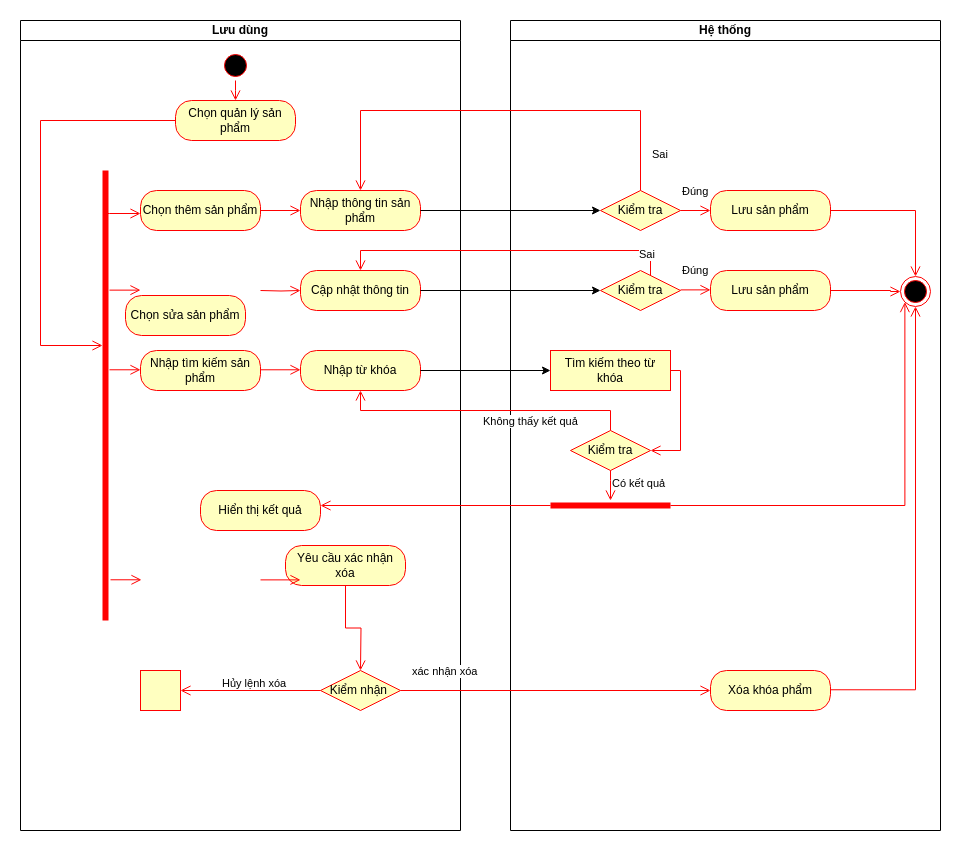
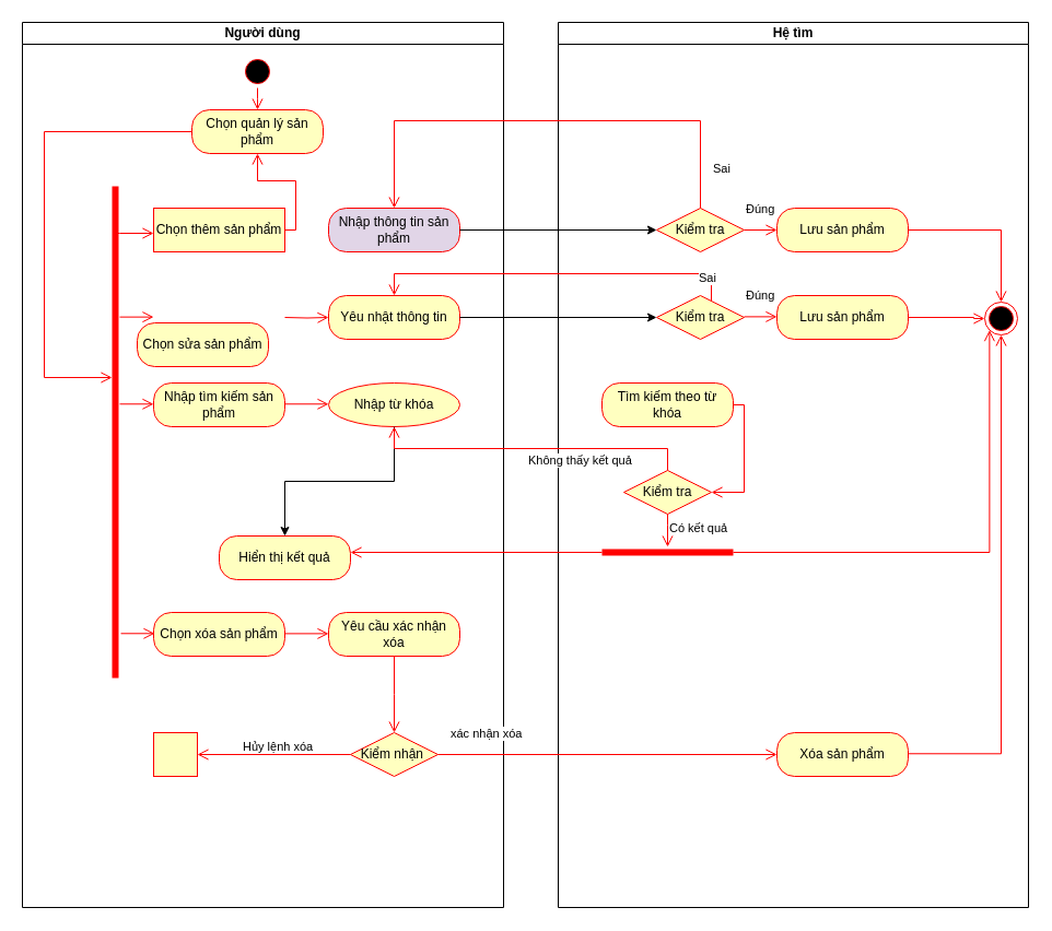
- <mxCell id="2" value="Lưu dùng" style="swimlane;startSize=20;whiteSpace=wrap;html=1;" parent="1" vertex="1"><mxGeometry x="20" y="20" width="440" height="810" as="geometry"><mxRectangle x="120" y="80" width="110" height="30" as="alternateBounds" /></mxGeometry></mxCell>
+ <mxCell id="2" value="Người dùng" style="swimlane;startSize=20;whiteSpace=wrap;html=1;" parent="1" vertex="1"><mxGeometry x="20" y="20" width="440" height="810" as="geometry"><mxRectangle x="120" y="80" width="110" height="30" as="alternateBounds" /></mxGeometry></mxCell>
- <mxCell id="29" value="Hệ thống" style="swimlane;startSize=20;whiteSpace=wrap;html=1;" parent="1" vertex="1"><mxGeometry x="510" y="20" width="430" height="810" as="geometry"><mxRectangle x="400" y="80" width="90" height="30" as="alternateBounds" /></mxGeometry></mxCell>
+ <mxCell id="29" value="Hệ tìm" style="swimlane;startSize=20;whiteSpace=wrap;html=1;" parent="1" vertex="1"><mxGeometry x="510" y="20" width="430" height="810" as="geometry"><mxRectangle x="400" y="80" width="90" height="30" as="alternateBounds" /></mxGeometry></mxCell>
- <mxCell id="8" value="Chọn thêm sản phẩm" style="rounded=1;whiteSpace=wrap;html=1;arcSize=40;fontColor=#000000;fillColor=#ffffc0;strokeColor=#ff0000;" parent="2" vertex="1"><mxGeometry x="120" y="170" width="120" height="40" as="geometry" /></mxCell>
+ <mxCell id="8" value="Chọn thêm sản phẩm" style="whiteSpace=wrap;html=1;arcSize=40;fontColor=#000000;fillColor=#ffffc0;strokeColor=#ff0000;rounded=0;" parent="2" vertex="1"><mxGeometry x="120" y="170" width="120" height="40" as="geometry" /></mxCell>
- <mxCell id="12" value="" style="edgeStyle=orthogonalEdgeStyle;html=1;verticalAlign=bottom;endArrow=open;endSize=8;strokeColor=#ff0000;rounded=0;exitX=1;exitY=0.5;exitDx=0;exitDy=0;entryX=0;entryY=0.5;entryDx=0;entryDy=0;" parent="2" source="8" target="11" edge="1"><mxGeometry relative="1" as="geometry"><mxPoint x="130" y="203" as="targetPoint" /><mxPoint x="99" y="203" as="sourcePoint" /></mxGeometry></mxCell>
+ <mxCell id="12" value="" style="edgeStyle=orthogonalEdgeStyle;html=1;verticalAlign=bottom;endArrow=open;endSize=8;strokeColor=#ff0000;rounded=0;exitX=1;exitY=0.5;exitDx=0;exitDy=0;" parent="2" source="8" target="5" edge="1"><mxGeometry relative="1" as="geometry"><mxPoint x="130" y="203" as="targetPoint" /><mxPoint x="99" y="203" as="sourcePoint" /></mxGeometry></mxCell>
- <mxCell id="11" value="Nhập thông tin sản phẩm" style="rounded=1;whiteSpace=wrap;html=1;arcSize=40;fontColor=#000000;fillColor=#ffffc0;strokeColor=#ff0000;" parent="2" vertex="1"><mxGeometry x="280" y="170" width="120" height="40" as="geometry" /></mxCell>
+ <mxCell id="11" value="Nhập thông tin sản phẩm" style="rounded=1;whiteSpace=wrap;html=1;arcSize=40;fontColor=#000000;fillColor=#e1d5e7;strokeColor=#ff0000;" parent="2" vertex="1"><mxGeometry x="280" y="170" width="120" height="40" as="geometry" /></mxCell>
- <mxCell id="14" value="Cập nhật thông tin" style="rounded=1;whiteSpace=wrap;html=1;arcSize=40;fontColor=#000000;fillColor=#ffffc0;strokeColor=#ff0000;" parent="2" vertex="1"><mxGeometry x="280" y="250" width="120" height="40" as="geometry" /></mxCell>
+ <mxCell id="14" value="Yêu nhật thông tin" style="rounded=1;whiteSpace=wrap;html=1;arcSize=40;fontColor=#000000;fillColor=#ffffc0;strokeColor=#ff0000;" parent="2" vertex="1"><mxGeometry x="280" y="250" width="120" height="40" as="geometry" /></mxCell>
- <mxCell id="21" value="Nhập từ khóa" style="rounded=1;whiteSpace=wrap;html=1;arcSize=40;fontColor=#000000;fillColor=#ffffc0;strokeColor=#ff0000;" parent="2" vertex="1"><mxGeometry x="280" y="330" width="120" height="40" as="geometry" /></mxCell>
+ <mxCell id="21" value="Nhập từ khóa" style="ellipse;whiteSpace=wrap;html=1;arcSize=40;fontColor=#000000;fillColor=#ffffc0;strokeColor=#ff0000;" parent="2" vertex="1"><mxGeometry x="280" y="330" width="120" height="40" as="geometry" /></mxCell>
- <mxCell id="51" value="" style="edgeStyle=orthogonalEdgeStyle;rounded=0;orthogonalLoop=1;jettySize=auto;html=1;" parent="1" source="21" target="41" edge="1"><mxGeometry relative="1" as="geometry" /></mxCell>
+ <mxCell id="51" value="" style="edgeStyle=orthogonalEdgeStyle;rounded=0;orthogonalLoop=1;jettySize=auto;html=1;" parent="1" source="21" target="28" edge="1"><mxGeometry relative="1" as="geometry" /></mxCell>
- <mxCell id="41" value="Tìm kiếm theo từ khóa" style="whiteSpace=wrap;html=1;arcSize=40;fontColor=#000000;fillColor=#ffffc0;strokeColor=#ff0000;rounded=0;" parent="29" vertex="1"><mxGeometry x="40" y="330" width="120" height="40" as="geometry" /></mxCell>
+ <mxCell id="41" value="Tìm kiếm theo từ khóa" style="rounded=1;whiteSpace=wrap;html=1;arcSize=40;fontColor=#000000;fillColor=#ffffc0;strokeColor=#ff0000;" parent="29" vertex="1"><mxGeometry x="40" y="330" width="120" height="40" as="geometry" /></mxCell>
- <mxCell id="16" value="Yêu cầu xác nhận xóa" style="rounded=1;whiteSpace=wrap;html=1;arcSize=40;fontColor=#000000;fillColor=#ffffc0;strokeColor=#ff0000;" parent="2" vertex="1"><mxGeometry x="265" y="525" width="120" height="40" as="geometry" /></mxCell>
+ <mxCell id="16" value="Yêu cầu xác nhận xóa" style="rounded=1;whiteSpace=wrap;html=1;arcSize=40;fontColor=#000000;fillColor=#ffffc0;strokeColor=#ff0000;" parent="2" vertex="1"><mxGeometry x="280" y="540" width="120" height="40" as="geometry" /></mxCell>
+ <mxCell id="9" value="Chọn xóa sản phẩm" style="rounded=1;whiteSpace=wrap;html=1;arcSize=40;fontColor=#000000;fillColor=#ffffc0;strokeColor=#ff0000;" parent="2" vertex="1"><mxGeometry x="120" y="540" width="120" height="40" as="geometry" /></mxCell>
- <mxCell id="35" value="Xóa khóa phẩm" style="rounded=1;whiteSpace=wrap;html=1;arcSize=40;fontColor=#000000;fillColor=#ffffc0;strokeColor=#ff0000;" parent="29" vertex="1"><mxGeometry x="200" y="650" width="120" height="40" as="geometry" /></mxCell>
+ <mxCell id="35" value="Xóa sản phẩm" style="rounded=1;whiteSpace=wrap;html=1;arcSize=40;fontColor=#000000;fillColor=#ffffc0;strokeColor=#ff0000;" parent="29" vertex="1"><mxGeometry x="200" y="650" width="120" height="40" as="geometry" /></mxCell>
